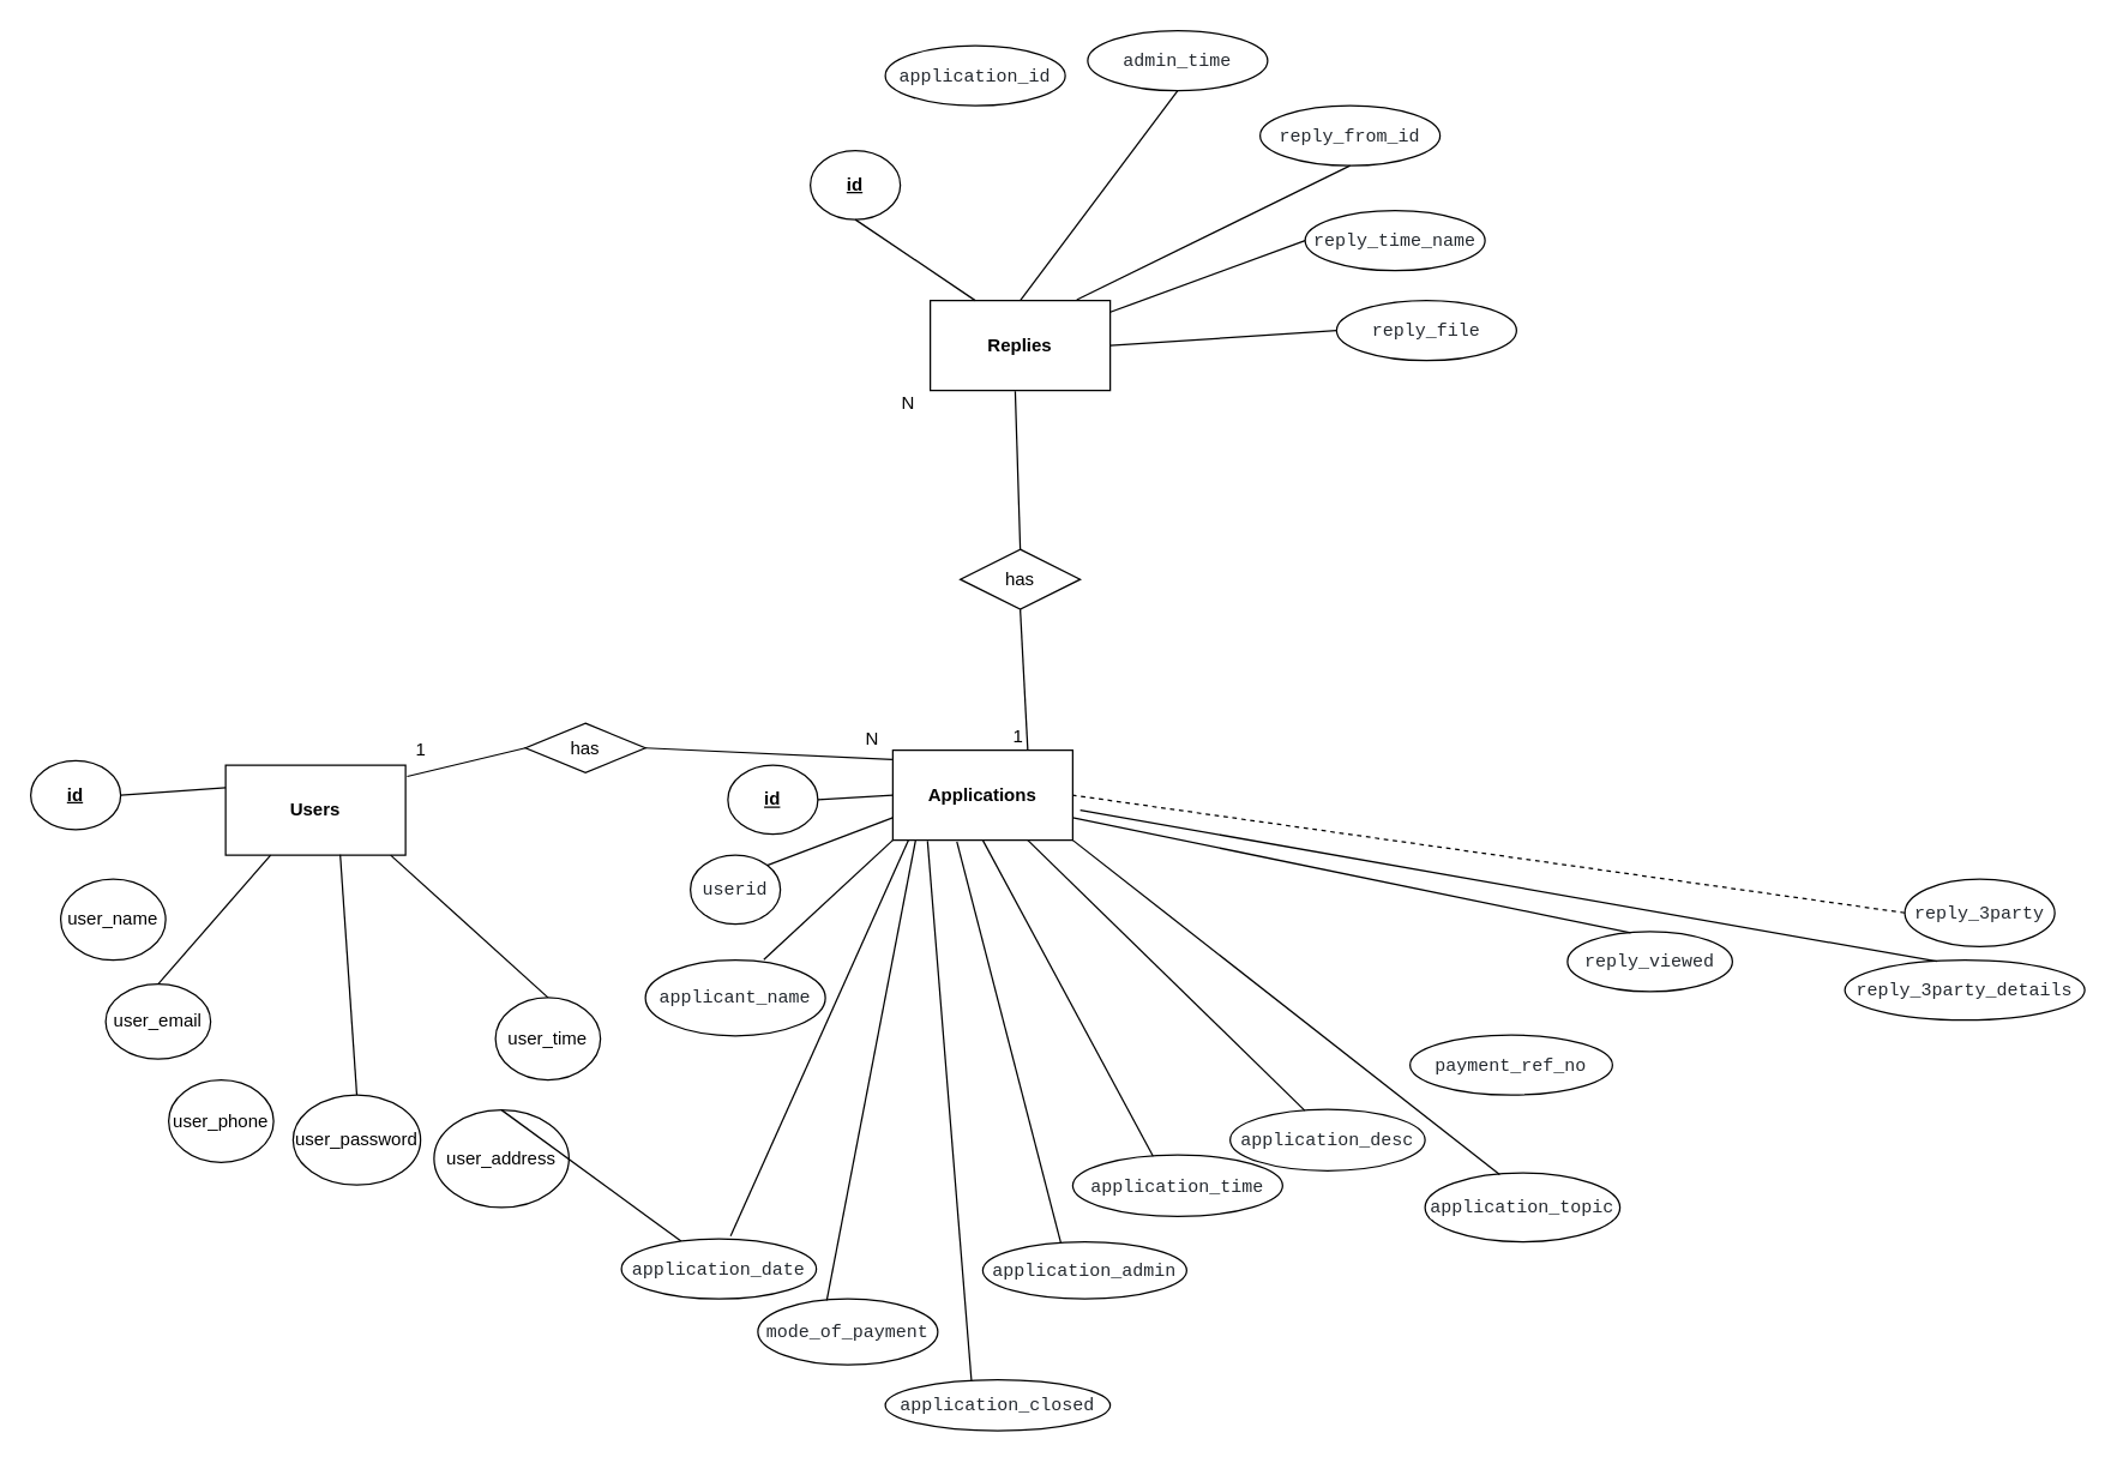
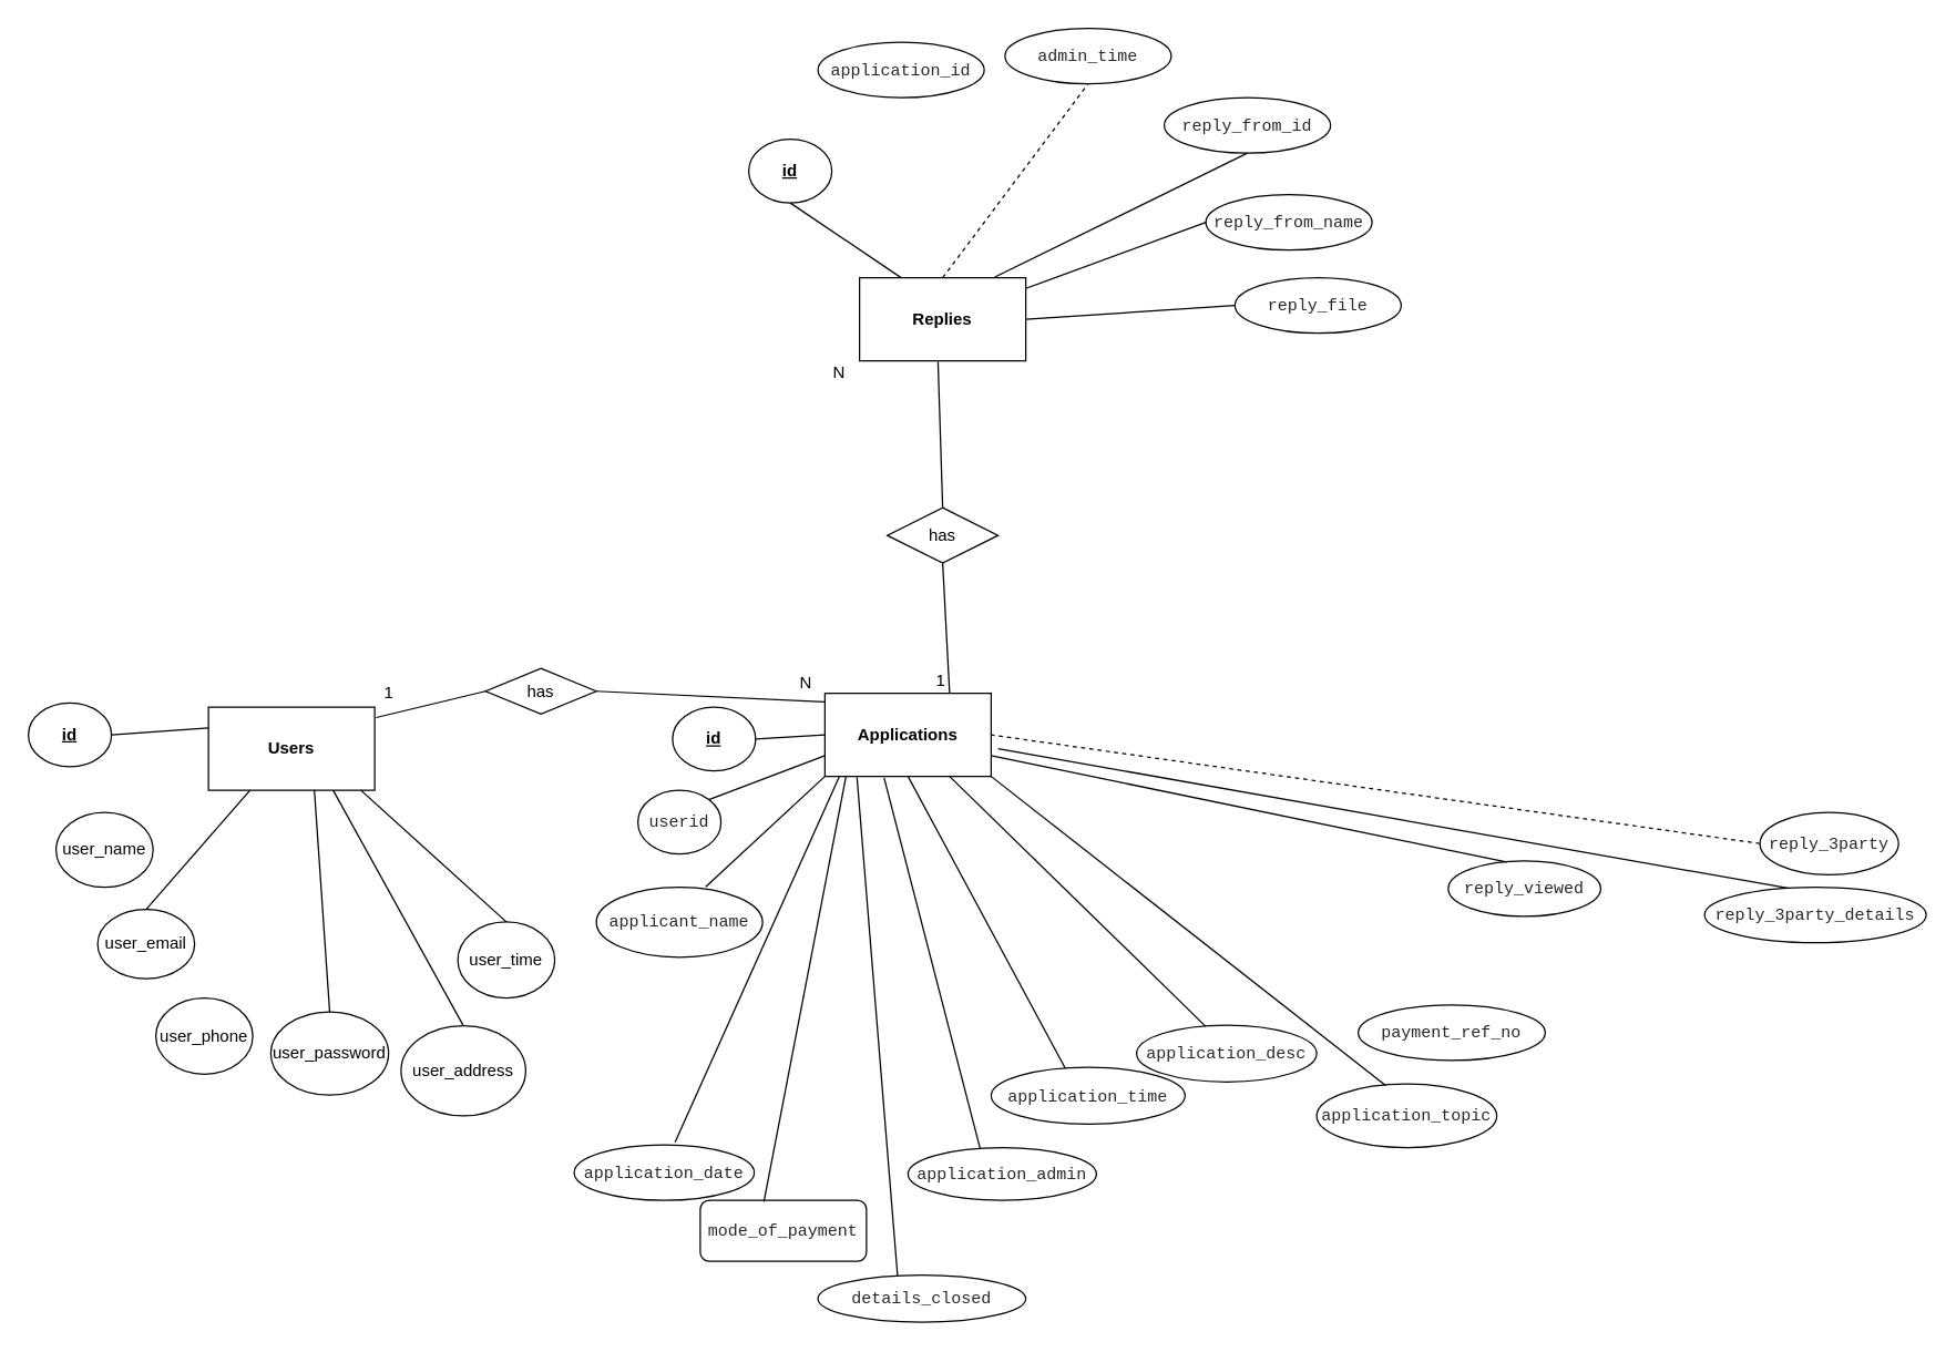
- <mxCell id="55" value="" style="endArrow=none;html=1;rounded=0;entryX=0.5;entryY=1;entryDx=0;entryDy=0;exitX=0.5;exitY=0;exitDx=0;exitDy=0;" parent="1" source="3" target="54" edge="1"><mxGeometry width="50" height="50" relative="1" as="geometry"><mxPoint x="880" y="220" as="sourcePoint" /><mxPoint x="600" y="0" as="targetPoint" /></mxGeometry></mxCell>
+ <mxCell id="55" value="" style="endArrow=none;html=1;rounded=0;entryX=0.5;entryY=1;entryDx=0;entryDy=0;exitX=0.5;exitY=0;exitDx=0;exitDy=0;dashed=1;" parent="1" source="3" target="54" edge="1"><mxGeometry width="50" height="50" relative="1" as="geometry"><mxPoint x="880" y="220" as="sourcePoint" /><mxPoint x="600" y="0" as="targetPoint" /></mxGeometry></mxCell>
- <mxCell id="56" value="&lt;span style=&quot;color: rgb(36, 41, 47); font-family: ui-monospace, SFMono-Regular, &amp;quot;SF Mono&amp;quot;, Menlo, Consolas, &amp;quot;Liberation Mono&amp;quot;, monospace; text-align: start; background-color: rgb(255, 255, 255);&quot;&gt;reply_time_name&lt;/span&gt;" style="ellipse;whiteSpace=wrap;html=1;" parent="1" vertex="1"><mxGeometry x="870" y="140" width="120" height="40" as="geometry" /></mxCell>
+ <mxCell id="56" value="&lt;span style=&quot;color: rgb(36, 41, 47); font-family: ui-monospace, SFMono-Regular, &amp;quot;SF Mono&amp;quot;, Menlo, Consolas, &amp;quot;Liberation Mono&amp;quot;, monospace; text-align: start; background-color: rgb(255, 255, 255);&quot;&gt;reply_from_name&lt;/span&gt;" style="ellipse;whiteSpace=wrap;html=1;" parent="1" vertex="1"><mxGeometry x="870" y="140" width="120" height="40" as="geometry" /></mxCell>
- <mxCell id="33" value="&lt;span style=&quot;color: rgb(36, 41, 47); font-family: ui-monospace, SFMono-Regular, &amp;quot;SF Mono&amp;quot;, Menlo, Consolas, &amp;quot;Liberation Mono&amp;quot;, monospace; text-align: start; background-color: rgb(255, 255, 255);&quot;&gt;payment_ref_no&lt;/span&gt;" style="ellipse;whiteSpace=wrap;html=1;" parent="1" vertex="1"><mxGeometry x="940" y="690" width="135" height="40" as="geometry" /></mxCell>
+ <mxCell id="33" value="&lt;span style=&quot;color: rgb(36, 41, 47); font-family: ui-monospace, SFMono-Regular, &amp;quot;SF Mono&amp;quot;, Menlo, Consolas, &amp;quot;Liberation Mono&amp;quot;, monospace; text-align: start; background-color: rgb(255, 255, 255);&quot;&gt;payment_ref_no&lt;/span&gt;" style="ellipse;whiteSpace=wrap;html=1;" parent="1" vertex="1"><mxGeometry x="980" y="725" width="135" height="40" as="geometry" /></mxCell>
- <mxCell id="26" value="" style="endArrow=none;html=1;rounded=0;exitX=0.5;exitY=0;exitDx=0;exitDy=0;" parent="1" source="25" target="38" edge="1"><mxGeometry width="50" height="50" relative="1" as="geometry"><mxPoint x="320" y="730" as="sourcePoint" /><mxPoint x="230" y="590" as="targetPoint" /></mxGeometry></mxCell>
+ <mxCell id="26" value="" style="endArrow=none;html=1;rounded=0;entryX=0.75;entryY=1;entryDx=0;entryDy=0;exitX=0.5;exitY=0;exitDx=0;exitDy=0;" parent="1" source="25" target="4" edge="1"><mxGeometry width="50" height="50" relative="1" as="geometry"><mxPoint x="320" y="730" as="sourcePoint" /><mxPoint x="230" y="590" as="targetPoint" /></mxGeometry></mxCell>
- <mxCell id="34" value="&lt;span style=&quot;color: rgb(36, 41, 47); font-family: ui-monospace, SFMono-Regular, &amp;quot;SF Mono&amp;quot;, Menlo, Consolas, &amp;quot;Liberation Mono&amp;quot;, monospace; text-align: start; background-color: rgb(255, 255, 255);&quot;&gt;mode_of_payment&lt;/span&gt;" style="ellipse;whiteSpace=wrap;html=1;" parent="1" vertex="1"><mxGeometry x="505" y="866" width="120" height="44" as="geometry" /></mxCell>
+ <mxCell id="34" value="&lt;span style=&quot;color: rgb(36, 41, 47); font-family: ui-monospace, SFMono-Regular, &amp;quot;SF Mono&amp;quot;, Menlo, Consolas, &amp;quot;Liberation Mono&amp;quot;, monospace; text-align: start; background-color: rgb(255, 255, 255);&quot;&gt;mode_of_payment&lt;/span&gt;" style="whiteSpace=wrap;html=1;rounded=1;" parent="1" vertex="1"><mxGeometry x="505" y="866" width="120" height="44" as="geometry" /></mxCell>
- <mxCell id="46" value="&lt;span style=&quot;color: rgb(36, 41, 47); font-family: ui-monospace, SFMono-Regular, &amp;quot;SF Mono&amp;quot;, Menlo, Consolas, &amp;quot;Liberation Mono&amp;quot;, monospace; text-align: start; background-color: rgb(255, 255, 255);&quot;&gt;application_closed&lt;/span&gt;" style="ellipse;whiteSpace=wrap;html=1;" parent="1" vertex="1"><mxGeometry x="590" y="920" width="150" height="34" as="geometry" /></mxCell>
+ <mxCell id="46" value="&lt;span style=&quot;color: rgb(36, 41, 47); font-family: ui-monospace, SFMono-Regular, &amp;quot;SF Mono&amp;quot;, Menlo, Consolas, &amp;quot;Liberation Mono&amp;quot;, monospace; text-align: start; background-color: rgb(255, 255, 255);&quot;&gt;details_closed&lt;/span&gt;" style="ellipse;whiteSpace=wrap;html=1;" parent="1" vertex="1"><mxGeometry x="590" y="920" width="150" height="34" as="geometry" /></mxCell>
